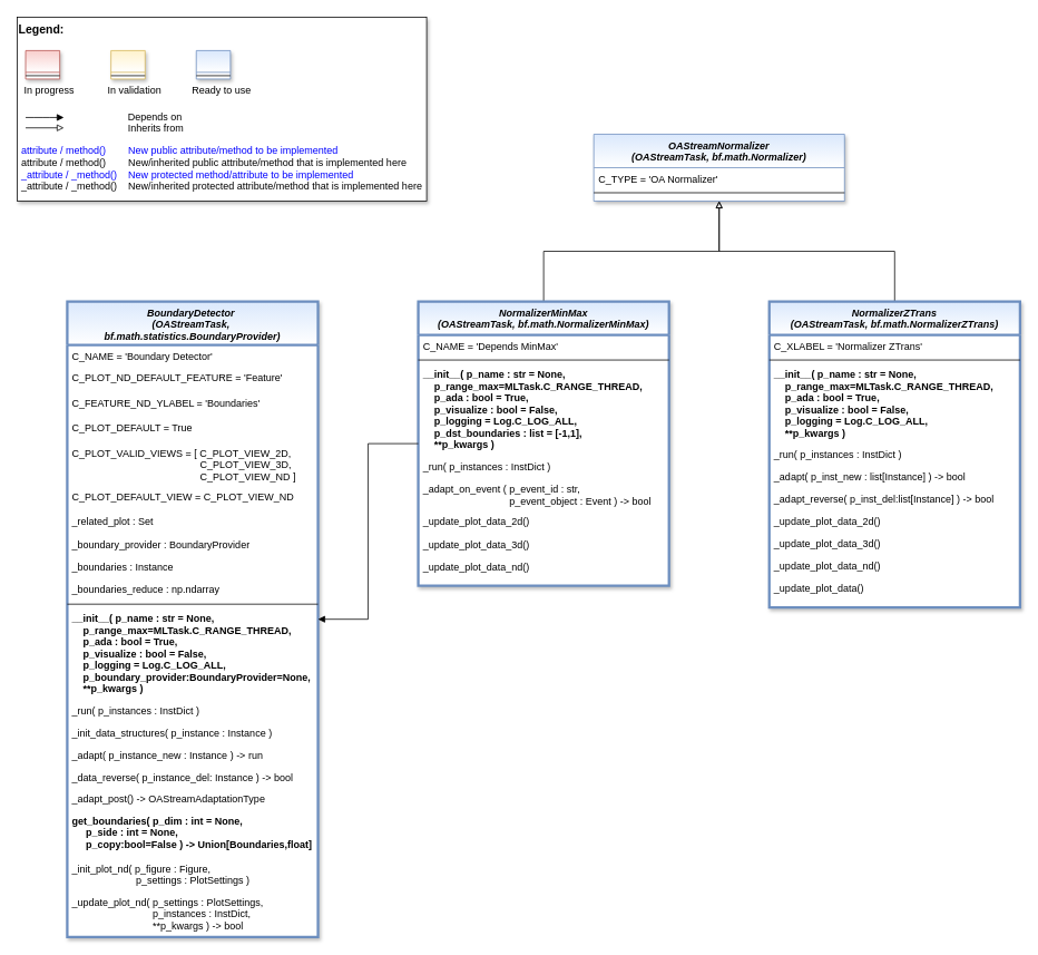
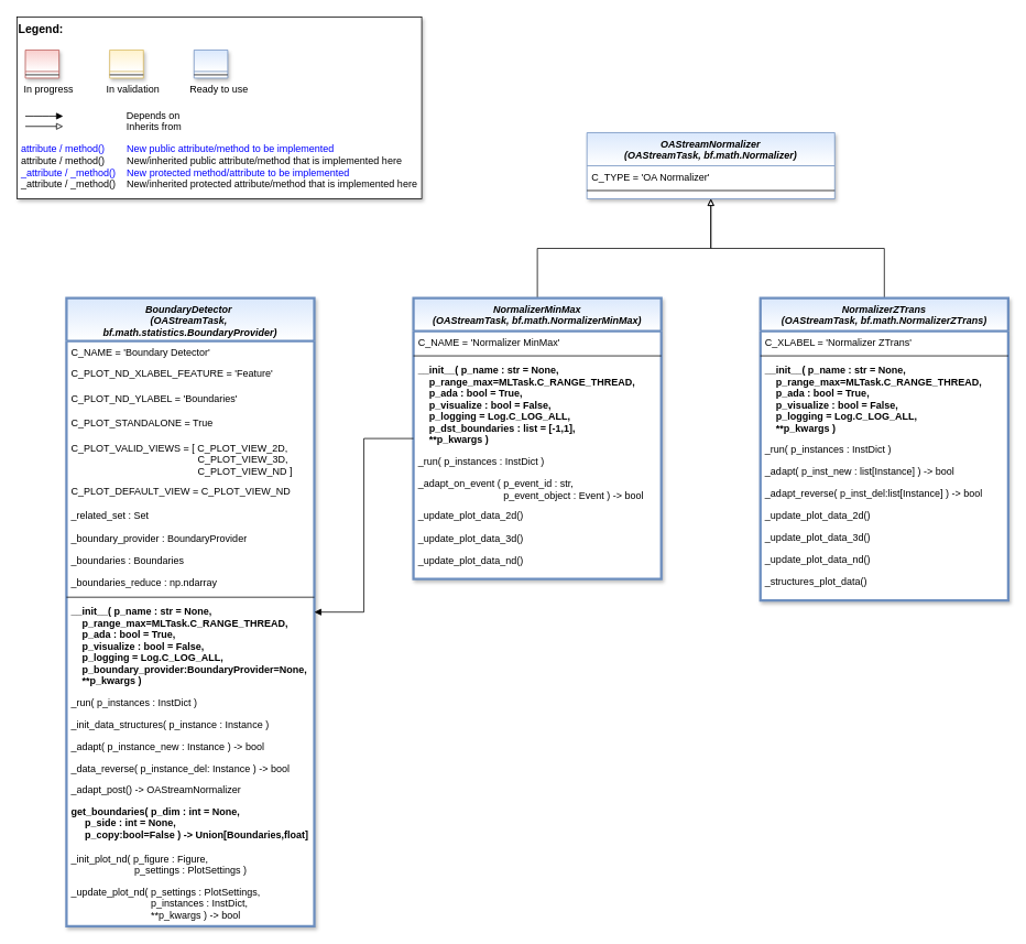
- <mxCell id="47" value="C_NAME = 'Depends MinMax'" style="text;align=left;verticalAlign=top;spacingLeft=4;spacingRight=4;overflow=hidden;rotatable=0;points=[[0,0.5],[1,0.5]];portConstraint=eastwest;fontColor=default;" parent="46" vertex="1"><mxGeometry y="40" width="300" height="26" as="geometry" /></mxCell>
+ <mxCell id="47" value="C_NAME = 'Normalizer MinMax'" style="text;align=left;verticalAlign=top;spacingLeft=4;spacingRight=4;overflow=hidden;rotatable=0;points=[[0,0.5],[1,0.5]];portConstraint=eastwest;fontColor=default;" parent="46" vertex="1"><mxGeometry y="40" width="300" height="26" as="geometry" /></mxCell>
- <mxCell id="14" value="C_PLOT_ND_DEFAULT_FEATURE = 'Feature'" style="text;align=left;verticalAlign=top;spacingLeft=4;spacingRight=4;overflow=hidden;rotatable=0;points=[[0,0.5],[1,0.5]];portConstraint=eastwest;fontColor=default;" parent="12" vertex="1"><mxGeometry y="78" width="300" height="30" as="geometry" /></mxCell>
+ <mxCell id="14" value="C_PLOT_ND_XLABEL_FEATURE = 'Feature'" style="text;align=left;verticalAlign=top;spacingLeft=4;spacingRight=4;overflow=hidden;rotatable=0;points=[[0,0.5],[1,0.5]];portConstraint=eastwest;fontColor=default;" parent="12" vertex="1"><mxGeometry y="78" width="300" height="30" as="geometry" /></mxCell>
- <mxCell id="15" value="C_FEATURE_ND_YLABEL = 'Boundaries'" style="text;align=left;verticalAlign=top;spacingLeft=4;spacingRight=4;overflow=hidden;rotatable=0;points=[[0,0.5],[1,0.5]];portConstraint=eastwest;fontColor=default;" parent="12" vertex="1"><mxGeometry y="108" width="300" height="30" as="geometry" /></mxCell>
+ <mxCell id="15" value="C_PLOT_ND_YLABEL = 'Boundaries'" style="text;align=left;verticalAlign=top;spacingLeft=4;spacingRight=4;overflow=hidden;rotatable=0;points=[[0,0.5],[1,0.5]];portConstraint=eastwest;fontColor=default;" parent="12" vertex="1"><mxGeometry y="108" width="300" height="30" as="geometry" /></mxCell>
- <mxCell id="16" value="C_PLOT_DEFAULT = True" style="text;align=left;verticalAlign=top;spacingLeft=4;spacingRight=4;overflow=hidden;rotatable=0;points=[[0,0.5],[1,0.5]];portConstraint=eastwest;fontColor=default;" parent="12" vertex="1"><mxGeometry y="138" width="300" height="30" as="geometry" /></mxCell>
+ <mxCell id="16" value="C_PLOT_STANDALONE = True" style="text;align=left;verticalAlign=top;spacingLeft=4;spacingRight=4;overflow=hidden;rotatable=0;points=[[0,0.5],[1,0.5]];portConstraint=eastwest;fontColor=default;" parent="12" vertex="1"><mxGeometry y="138" width="300" height="30" as="geometry" /></mxCell>
- <mxCell id="19" value="_related_plot : Set" style="text;align=left;verticalAlign=top;spacingLeft=4;spacingRight=4;overflow=hidden;rotatable=0;points=[[0,0.5],[1,0.5]];portConstraint=eastwest;fontColor=default;" parent="12" vertex="1"><mxGeometry y="250" width="300" height="27" as="geometry" /></mxCell>
+ <mxCell id="19" value="_related_set : Set" style="text;align=left;verticalAlign=top;spacingLeft=4;spacingRight=4;overflow=hidden;rotatable=0;points=[[0,0.5],[1,0.5]];portConstraint=eastwest;fontColor=default;" parent="12" vertex="1"><mxGeometry y="250" width="300" height="27" as="geometry" /></mxCell>
- <mxCell id="21" value="_boundaries : Instance" style="text;align=left;verticalAlign=top;spacingLeft=4;spacingRight=4;overflow=hidden;rotatable=0;points=[[0,0.5],[1,0.5]];portConstraint=eastwest;fontColor=default;" parent="12" vertex="1"><mxGeometry y="304" width="300" height="27" as="geometry" /></mxCell>
+ <mxCell id="21" value="_boundaries : Boundaries" style="text;align=left;verticalAlign=top;spacingLeft=4;spacingRight=4;overflow=hidden;rotatable=0;points=[[0,0.5],[1,0.5]];portConstraint=eastwest;fontColor=default;" parent="12" vertex="1"><mxGeometry y="304" width="300" height="27" as="geometry" /></mxCell>
- <mxCell id="44" value="_update_plot_data()" style="text;align=left;verticalAlign=top;spacingLeft=4;spacingRight=4;overflow=hidden;rotatable=0;points=[[0,0.5],[1,0.5]];portConstraint=eastwest;fontColor=default;" parent="34" vertex="1"><mxGeometry y="330" width="300" height="27" as="geometry" /></mxCell>
+ <mxCell id="44" value="_structures_plot_data()" style="text;align=left;verticalAlign=top;spacingLeft=4;spacingRight=4;overflow=hidden;rotatable=0;points=[[0,0.5],[1,0.5]];portConstraint=eastwest;fontColor=default;" parent="34" vertex="1"><mxGeometry y="330" width="300" height="27" as="geometry" /></mxCell>
- <mxCell id="27" value="_adapt( p_instance_new : Instance ) -&gt; run" style="text;align=left;verticalAlign=top;spacingLeft=4;spacingRight=4;overflow=hidden;rotatable=0;points=[[0,0.5],[1,0.5]];portConstraint=eastwest;fontColor=default;" parent="12" vertex="1"><mxGeometry y="530" width="300" height="26" as="geometry" /></mxCell>
+ <mxCell id="27" value="_adapt( p_instance_new : Instance ) -&gt; bool" style="text;align=left;verticalAlign=top;spacingLeft=4;spacingRight=4;overflow=hidden;rotatable=0;points=[[0,0.5],[1,0.5]];portConstraint=eastwest;fontColor=default;" parent="12" vertex="1"><mxGeometry y="530" width="300" height="26" as="geometry" /></mxCell>
- <mxCell id="29" value="_adapt_post() -&gt; OAStreamAdaptationType" style="text;align=left;verticalAlign=top;spacingLeft=4;spacingRight=4;overflow=hidden;rotatable=0;points=[[0,0.5],[1,0.5]];portConstraint=eastwest;fontColor=default;" parent="12" vertex="1"><mxGeometry y="582" width="300" height="26" as="geometry" /></mxCell>
+ <mxCell id="29" value="_adapt_post() -&gt; OAStreamNormalizer" style="text;align=left;verticalAlign=top;spacingLeft=4;spacingRight=4;overflow=hidden;rotatable=0;points=[[0,0.5],[1,0.5]];portConstraint=eastwest;fontColor=default;" parent="12" vertex="1"><mxGeometry y="582" width="300" height="26" as="geometry" /></mxCell>
